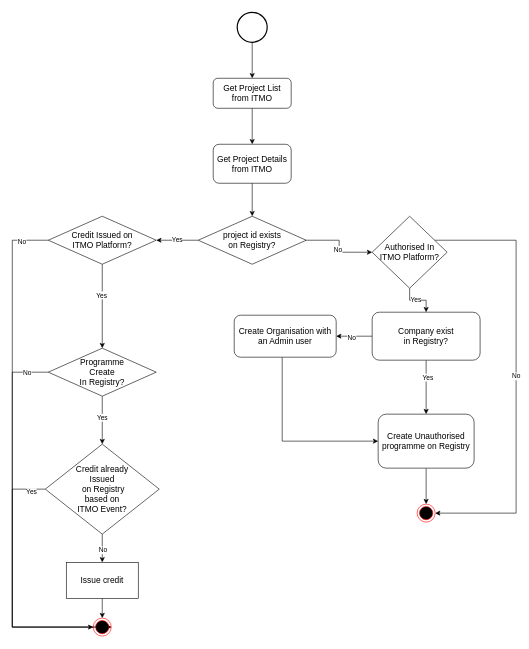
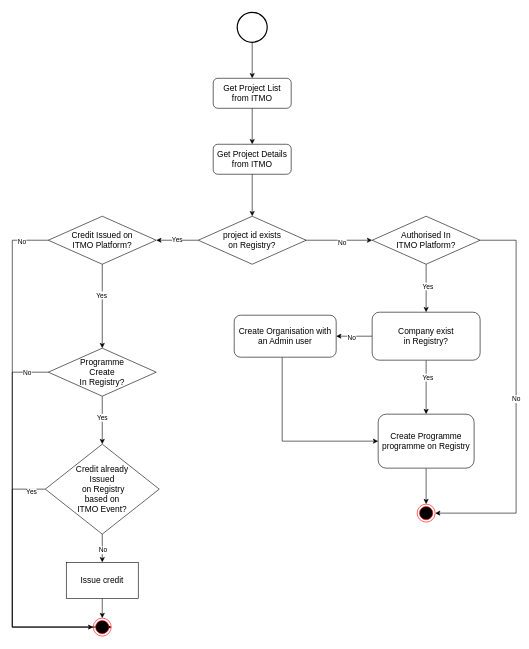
- <mxCell id="10" value="Get Project Details&lt;br&gt;from ITMO" style="rounded=1;whiteSpace=wrap;html=1;fontSize=14;" parent="1" vertex="1"><mxGeometry x="355" y="240" width="130" height="65" as="geometry" /></mxCell>
+ <mxCell id="10" value="Get Project Details&lt;br&gt;from ITMO" style="rounded=1;whiteSpace=wrap;html=1;fontSize=14;" parent="1" vertex="1"><mxGeometry x="355" y="240" width="130" height="50" as="geometry" /></mxCell>
- <mxCell id="5" value="Authorised In &lt;br&gt;ITMO Platform?" style="rhombus;whiteSpace=wrap;html=1;fontSize=14;" parent="1" vertex="1"><mxGeometry x="620" y="360" width="125" height="120" as="geometry" /></mxCell>
+ <mxCell id="5" value="Authorised In &lt;br&gt;ITMO Platform?" style="rhombus;whiteSpace=wrap;html=1;fontSize=14;" parent="1" vertex="1"><mxGeometry x="620" y="360" width="180" height="80" as="geometry" /></mxCell>
- <mxCell id="24" value="Create Unauthorised programme on Registry" style="rounded=1;whiteSpace=wrap;html=1;fontSize=14;" vertex="1" parent="1"><mxGeometry x="630" y="690" width="160" height="90" as="geometry" /></mxCell>
+ <mxCell id="24" value="Create Programme programme on Registry" style="rounded=1;whiteSpace=wrap;html=1;fontSize=14;" vertex="1" parent="1"><mxGeometry x="630" y="690" width="160" height="90" as="geometry" /></mxCell>
